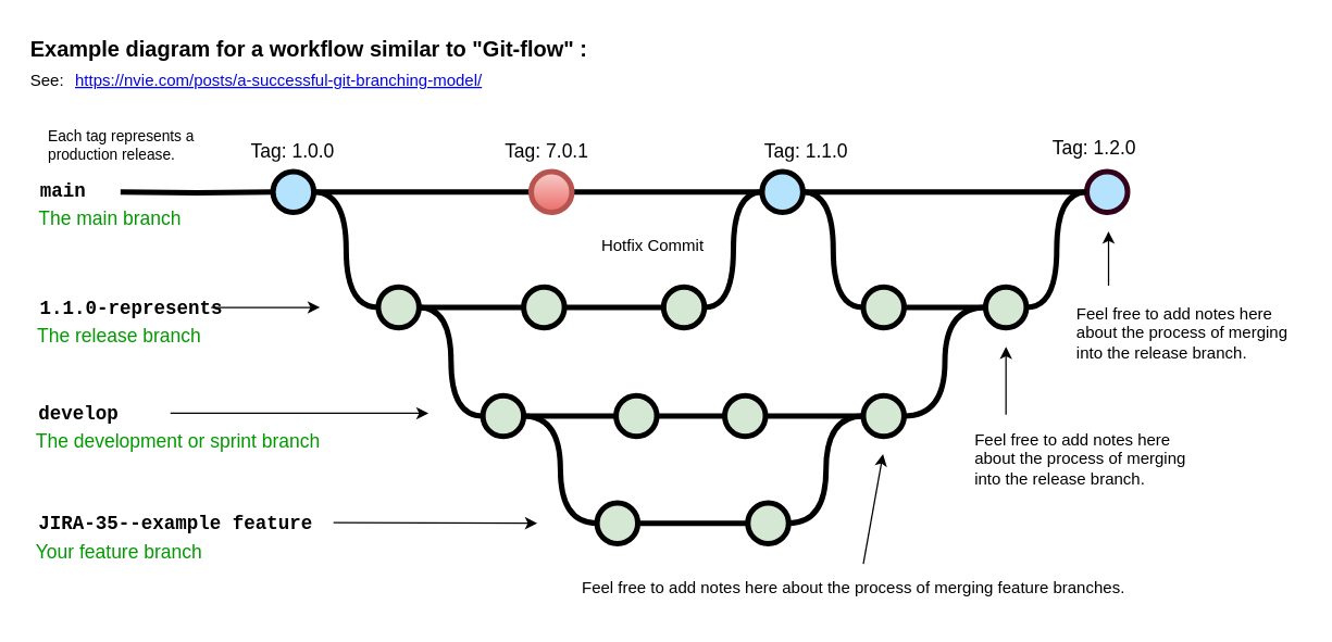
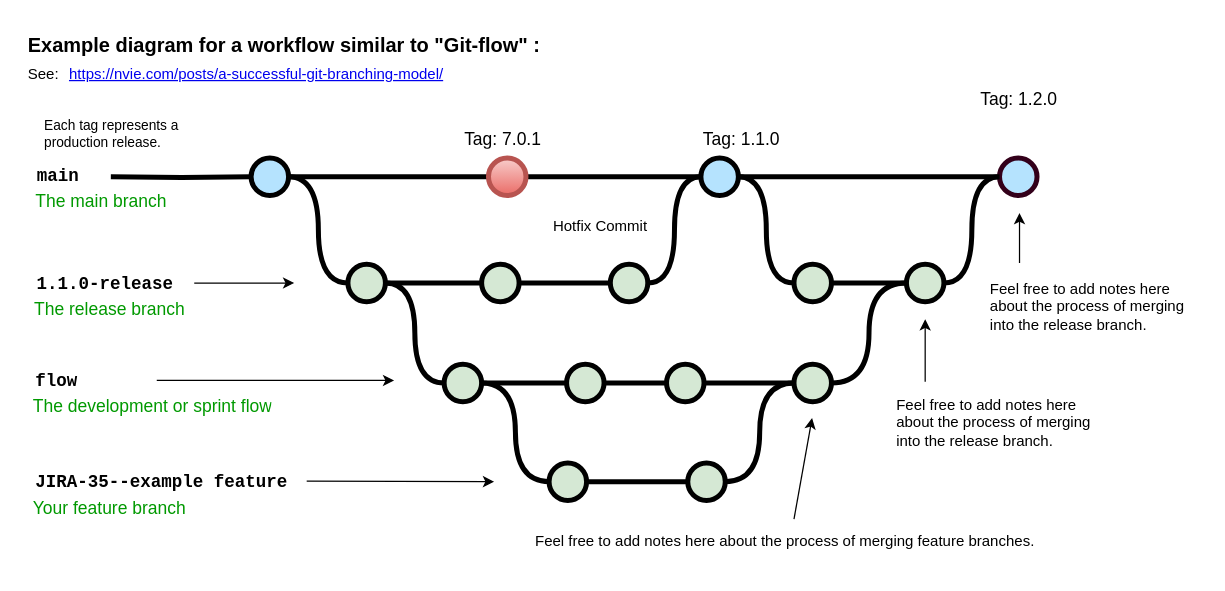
- <mxCell id="48" value="Tag: 1.2.0" style="text;html=1;strokeColor=none;fillColor=none;align=center;verticalAlign=middle;whiteSpace=wrap;overflow=hidden;fontSize=14;" parent="1" vertex="1"><mxGeometry x="750.25" y="98" width="110" height="20" as="geometry" /></mxCell>
+ <mxCell id="48" value="Tag: 1.2.0" style="text;html=1;strokeColor=none;fillColor=none;align=center;verticalAlign=middle;whiteSpace=wrap;overflow=hidden;fontSize=14;" parent="1" vertex="1"><mxGeometry x="760.25" y="68" width="110" height="20" as="geometry" /></mxCell>
- <mxCell id="43" value="Tag: 1.0.0" style="text;html=1;strokeColor=none;fillColor=none;align=center;verticalAlign=middle;whiteSpace=wrap;overflow=hidden;fontSize=14;" parent="1" vertex="1"><mxGeometry x="180.25" y="100" width="70" height="20" as="geometry" /></mxCell>
- <mxCell id="18" value="1.1.0-represents" style="text;html=1;strokeColor=none;fillColor=none;align=left;verticalAlign=middle;whiteSpace=wrap;overflow=hidden;fontSize=14;fontStyle=1;fontFamily=Courier New;" parent="1" vertex="1"><mxGeometry x="26.75" y="216" width="240" height="20" as="geometry" /></mxCell>
+ <mxCell id="18" value="1.1.0-release" style="text;html=1;strokeColor=none;fillColor=none;align=left;verticalAlign=middle;whiteSpace=wrap;overflow=hidden;fontSize=14;fontStyle=1;fontFamily=Courier New;" parent="1" vertex="1"><mxGeometry x="26.75" y="216" width="240" height="20" as="geometry" /></mxCell>
- <mxCell id="29" value="develop" style="text;html=1;strokeColor=none;fillColor=none;align=left;verticalAlign=middle;whiteSpace=wrap;overflow=hidden;fontSize=14;fontStyle=1;fontFamily=Courier New;" parent="1" vertex="1"><mxGeometry x="25.75" y="294" width="91" height="20" as="geometry" /></mxCell>
+ <mxCell id="29" value="flow" style="text;html=1;strokeColor=none;fillColor=none;align=left;verticalAlign=middle;whiteSpace=wrap;overflow=hidden;fontSize=14;fontStyle=1;fontFamily=Courier New;" parent="1" vertex="1"><mxGeometry x="25.75" y="294" width="91" height="20" as="geometry" /></mxCell>
- <mxCell id="35" value="The development or sprint branch" style="text;html=1;strokeColor=none;fillColor=none;align=left;verticalAlign=middle;whiteSpace=wrap;overflow=hidden;fontSize=14;fontStyle=0;fontColor=#009900;" parent="1" vertex="1"><mxGeometry x="23.75" y="314" width="240" height="20" as="geometry" /></mxCell>
+ <mxCell id="35" value="The development or sprint flow" style="text;html=1;strokeColor=none;fillColor=none;align=left;verticalAlign=middle;whiteSpace=wrap;overflow=hidden;fontSize=14;fontStyle=0;fontColor=#009900;" parent="1" vertex="1"><mxGeometry x="23.75" y="314" width="240" height="20" as="geometry" /></mxCell>
